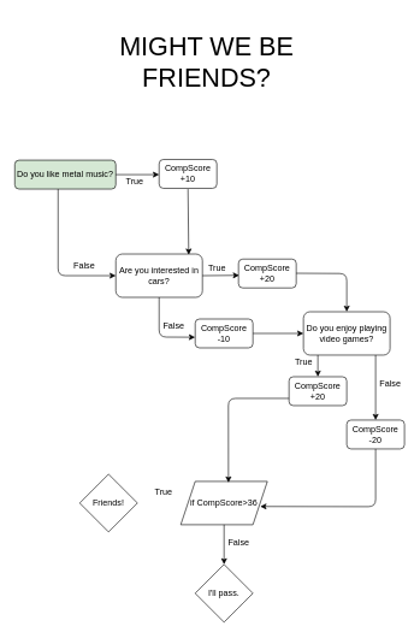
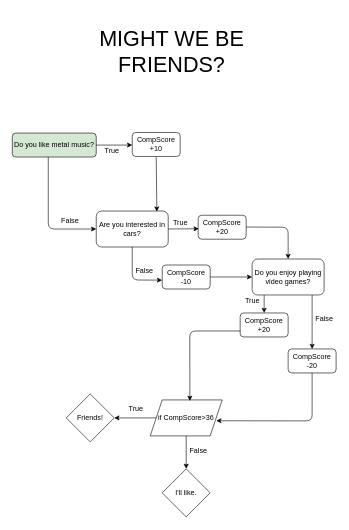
+ <mxCell id="28" value="" style="endArrow=classic;html=1;entryX=1;entryY=0.5;entryDx=0;entryDy=0;exitX=0.083;exitY=0.5;exitDx=0;exitDy=0;exitPerimeter=0;" edge="1" parent="1" source="25" target="29"><mxGeometry width="50" height="50" relative="1" as="geometry"><mxPoint x="260" y="701" as="sourcePoint" /><mxPoint x="190" y="701" as="targetPoint" /></mxGeometry></mxCell>
- <mxCell id="31" value="I'll pass." style="rhombus;whiteSpace=wrap;html=1;" vertex="1" parent="1"><mxGeometry x="270" y="781" width="80" height="80" as="geometry" /></mxCell>
+ <mxCell id="31" value="I'll like." style="rhombus;whiteSpace=wrap;html=1;" vertex="1" parent="1"><mxGeometry x="270" y="781" width="80" height="80" as="geometry" /></mxCell>
